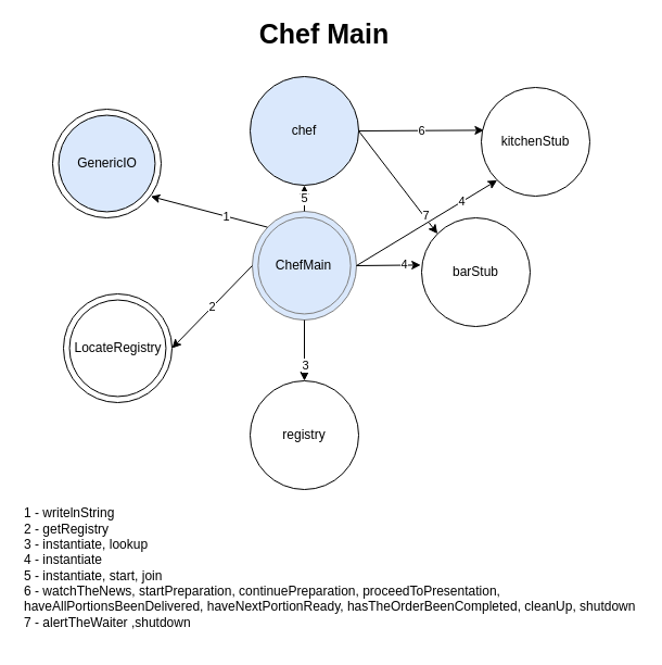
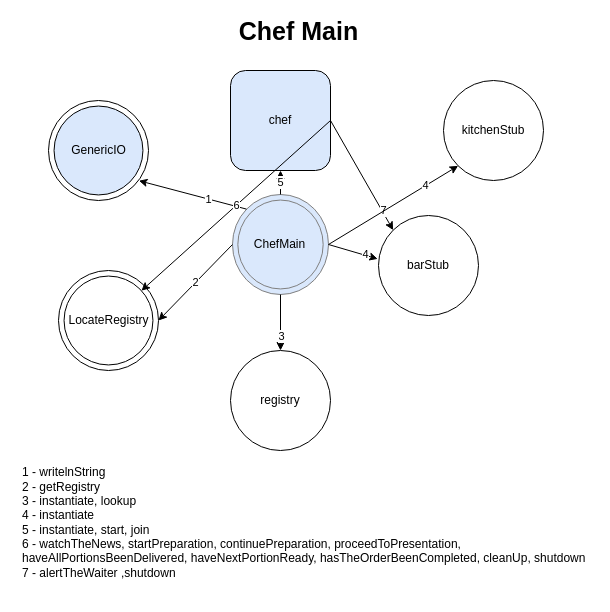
- <mxCell id="23" value="6" style="endArrow=classic;html=1;rounded=0;exitX=1;exitY=0.5;exitDx=0;exitDy=0;entryX=0.024;entryY=0.394;entryDx=0;entryDy=0;entryPerimeter=0;" edge="1" parent="1" source="21" target="15"><mxGeometry width="50" height="50" relative="1" as="geometry"><mxPoint x="378" y="490" as="sourcePoint" /><mxPoint x="428" y="440" as="targetPoint" /></mxGeometry></mxCell>
+ <mxCell id="23" value="6" style="endArrow=classic;html=1;rounded=0;exitX=1;exitY=0.5;exitDx=0;exitDy=0;" edge="1" parent="1" source="21" target="12"><mxGeometry width="50" height="50" relative="1" as="geometry"><mxPoint x="378" y="490" as="sourcePoint" /><mxPoint x="428" y="440" as="targetPoint" /></mxGeometry></mxCell>
- <mxCell id="21" value="chef" style="ellipse;whiteSpace=wrap;html=1;aspect=fixed;fillColor=#dae8fc;" vertex="1" parent="1"><mxGeometry x="230" y="70" width="100" height="100" as="geometry" /></mxCell>
+ <mxCell id="21" value="chef" style="whiteSpace=wrap;html=1;aspect=fixed;fillColor=#dae8fc;rounded=1;" vertex="1" parent="1"><mxGeometry x="230" y="70" width="100" height="100" as="geometry" /></mxCell>
- <mxCell id="14" value="barStub" style="ellipse;whiteSpace=wrap;html=1;aspect=fixed;" vertex="1" parent="1"><mxGeometry x="388" y="200" width="100" height="100" as="geometry" /></mxCell>
+ <mxCell id="14" value="barStub" style="ellipse;whiteSpace=wrap;html=1;aspect=fixed;" vertex="1" parent="1"><mxGeometry x="378" y="215" width="100" height="100" as="geometry" /></mxCell>
